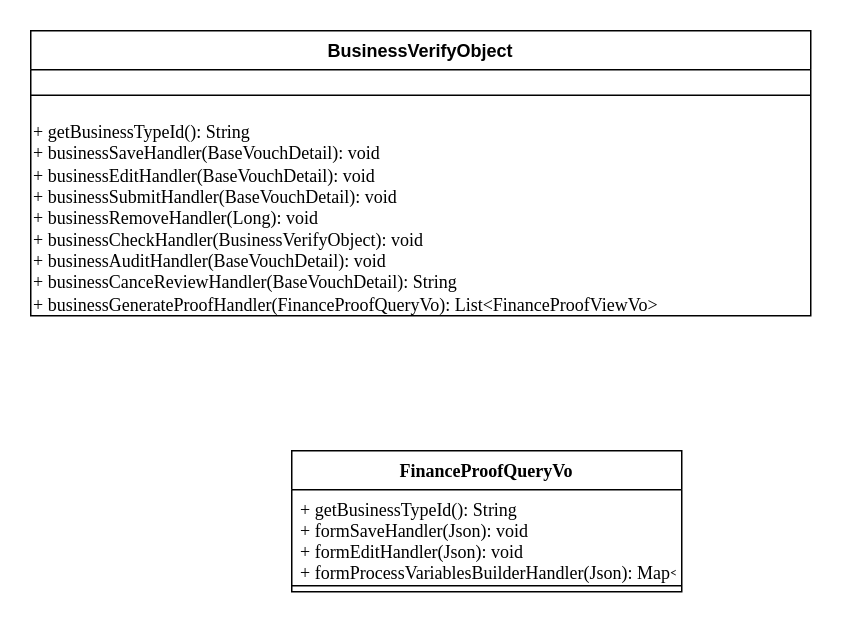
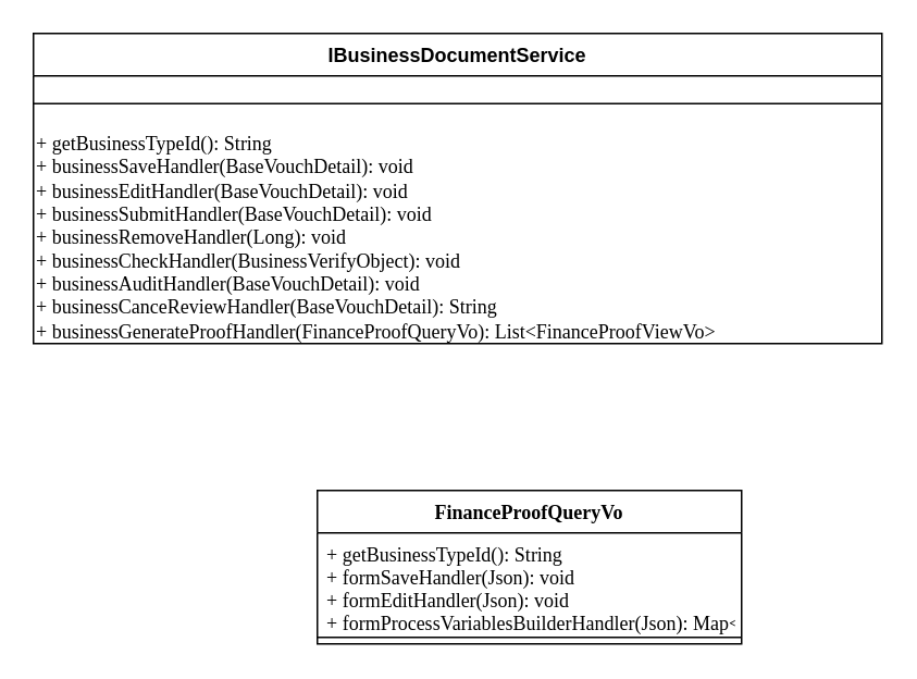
- <mxCell id="2" value="BusinessVerifyObject" style="swimlane;fontStyle=1;align=center;verticalAlign=top;childLayout=stackLayout;horizontal=1;startSize=26;horizontalStack=0;resizeParent=1;resizeParentMax=0;resizeLast=0;collapsible=1;marginBottom=0;" vertex="1" parent="1"><mxGeometry x="20" y="20" width="520" height="190" as="geometry"><mxRectangle x="290" y="70" width="190" height="26" as="alternateBounds" /></mxGeometry></mxCell>
+ <mxCell id="2" value="IBusinessDocumentService" style="swimlane;fontStyle=1;align=center;verticalAlign=top;childLayout=stackLayout;horizontal=1;startSize=26;horizontalStack=0;resizeParent=1;resizeParentMax=0;resizeLast=0;collapsible=1;marginBottom=0;" vertex="1" parent="1"><mxGeometry x="20" y="20" width="520" height="190" as="geometry"><mxRectangle x="290" y="70" width="190" height="26" as="alternateBounds" /></mxGeometry></mxCell>
